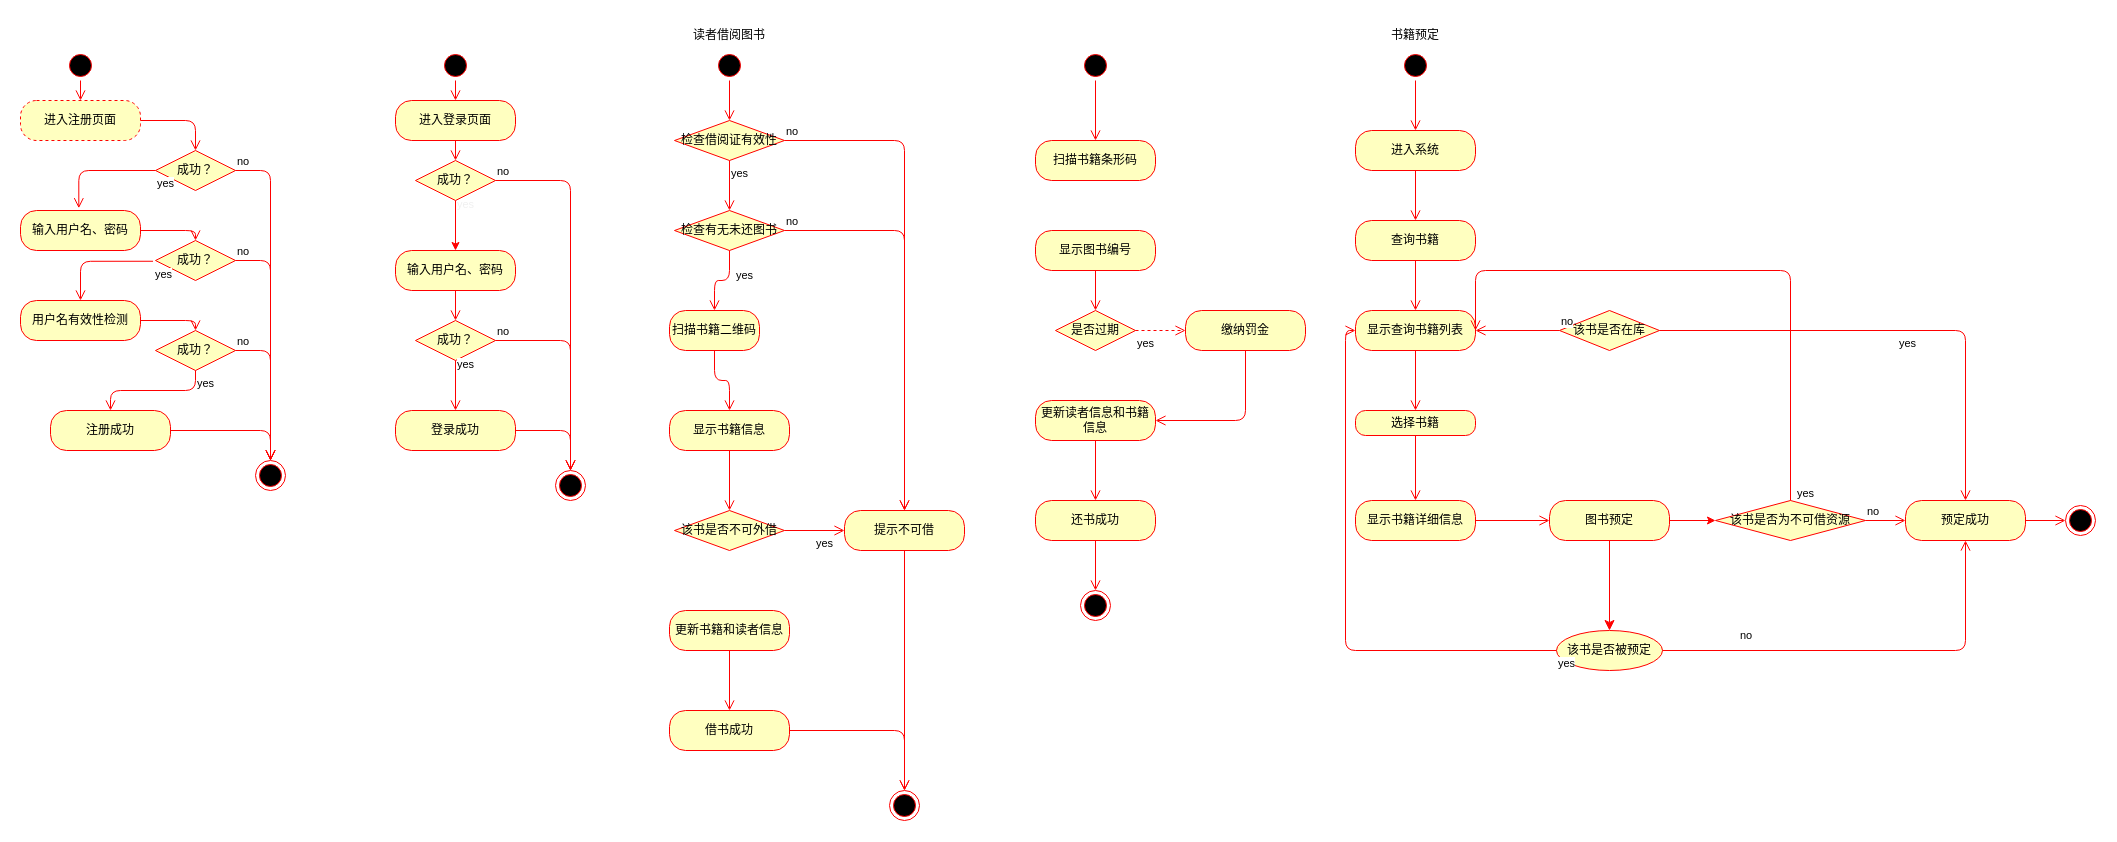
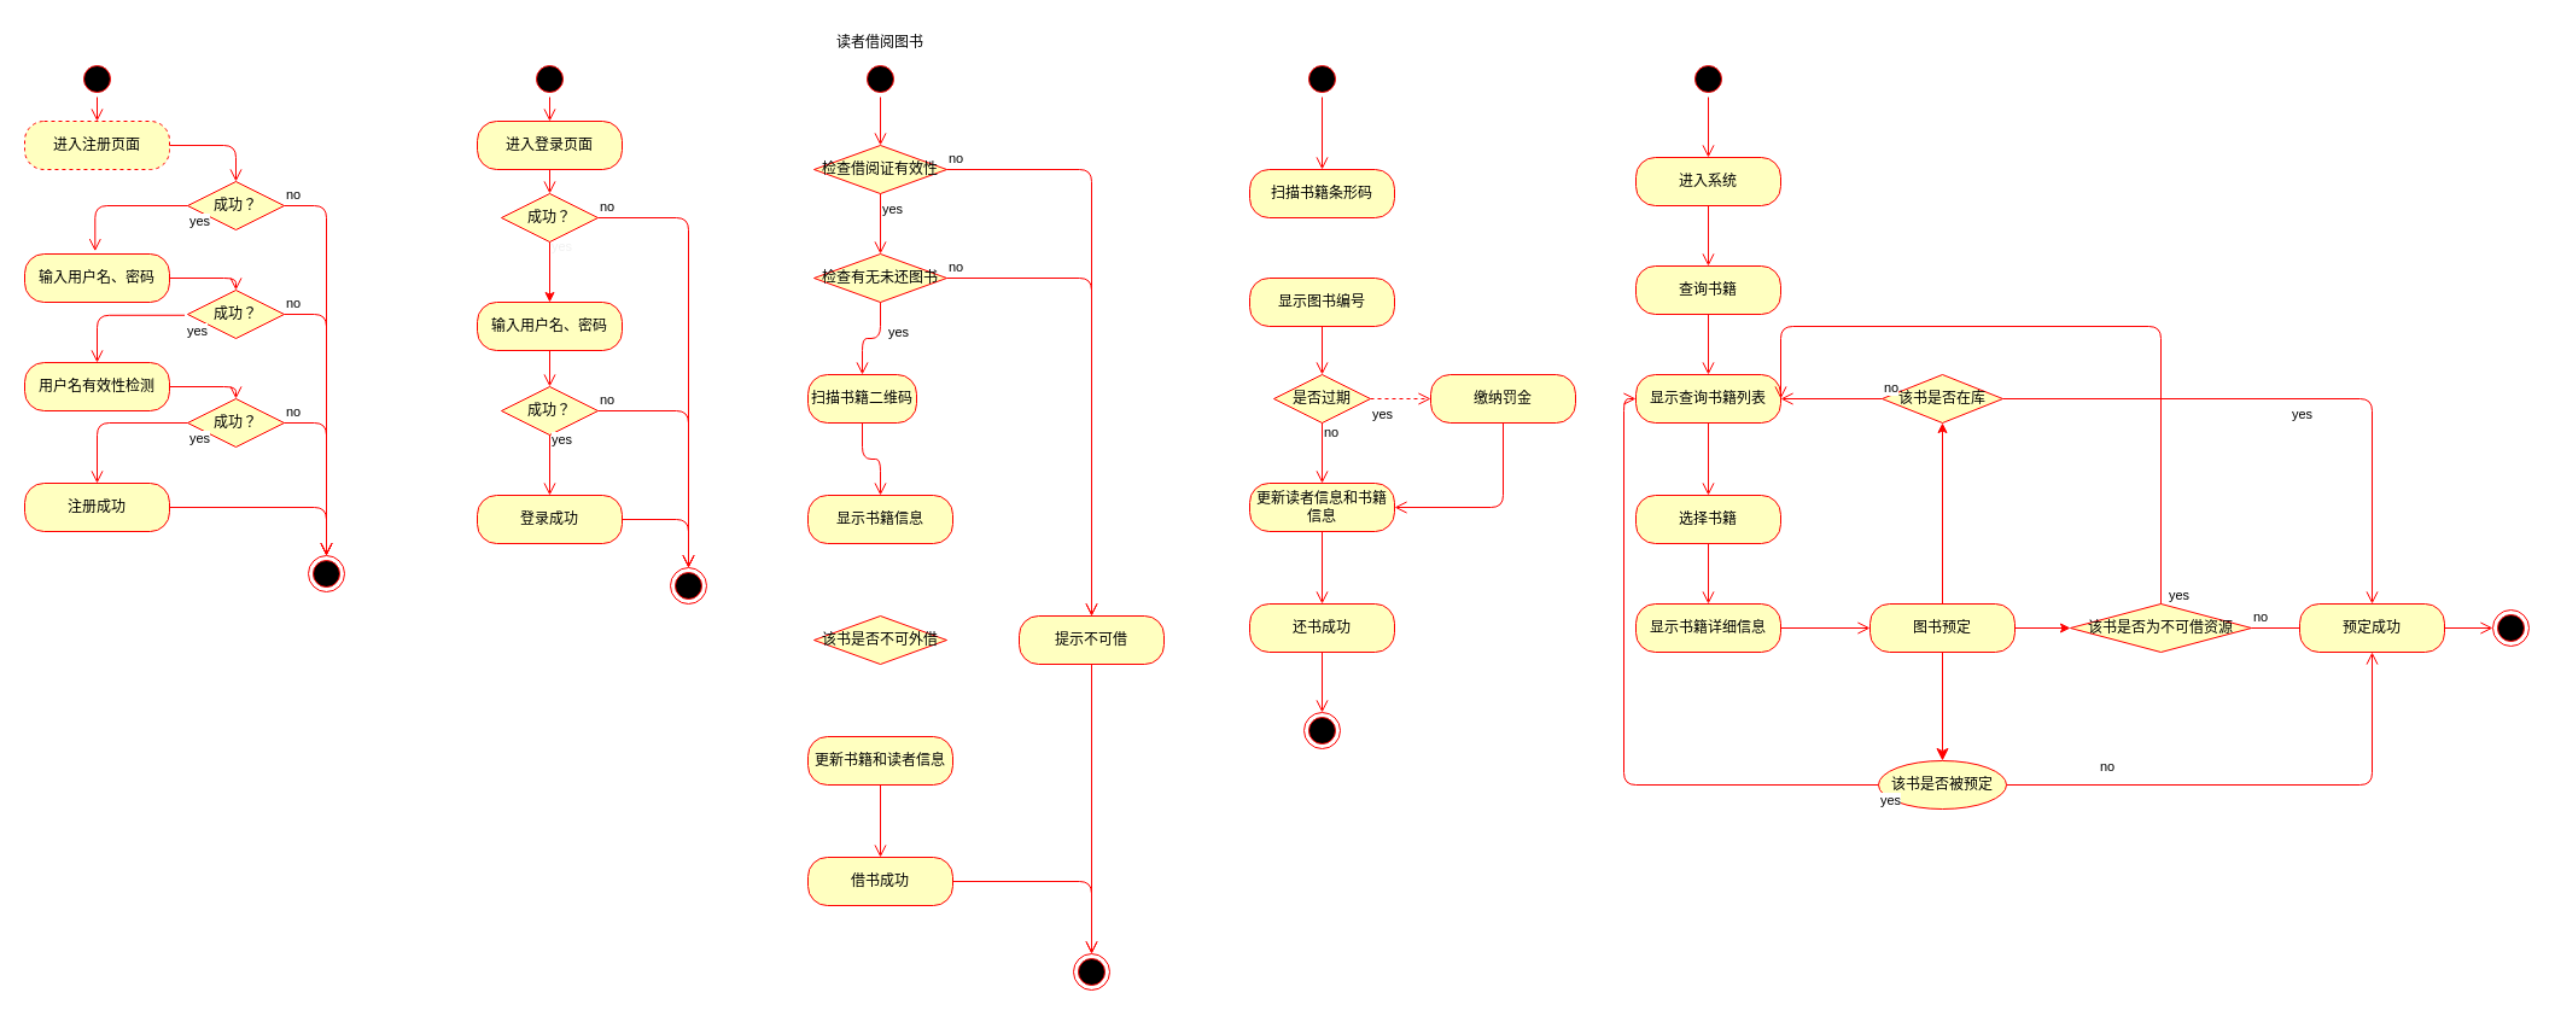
- <mxCell id="75" value="书籍预定" style="text;html=1;strokeColor=none;fillColor=none;align=center;verticalAlign=middle;whiteSpace=wrap;rounded=0;" vertex="1" parent="1"><mxGeometry x="1375" y="20" width="80" height="30" as="geometry" /></mxCell>
+ <mxCell id="66" value="no" style="edgeStyle=orthogonalEdgeStyle;html=1;align=left;verticalAlign=bottom;endArrow=open;endSize=8;strokeColor=#ff0000;fontColor=#000000;entryX=0.5;entryY=0;entryDx=0;entryDy=0;" edge="1" source="65" parent="1" target="70"><mxGeometry x="-0.333" relative="1" as="geometry"><mxPoint x="1095" y="410" as="targetPoint" /><mxPoint as="offset" /></mxGeometry></mxCell>
- <mxCell id="84" value="选择书籍" style="rounded=1;whiteSpace=wrap;html=1;arcSize=40;fontColor=#000000;fillColor=#ffffc0;strokeColor=#ff0000;" vertex="1" parent="1"><mxGeometry x="1355" y="410" width="120" height="25" as="geometry" /></mxCell>
+ <mxCell id="84" value="选择书籍" style="rounded=1;whiteSpace=wrap;html=1;arcSize=40;fontColor=#000000;fillColor=#ffffc0;strokeColor=#ff0000;" vertex="1" parent="1"><mxGeometry x="1355" y="410" width="120" height="40" as="geometry" /></mxCell>
+ <mxCell id="88" style="edgeStyle=orthogonalEdgeStyle;html=1;exitX=0.5;exitY=0;exitDx=0;exitDy=0;entryX=0.5;entryY=1;entryDx=0;entryDy=0;fontColor=#000000;strokeColor=#FF0000;" edge="1" parent="1" source="90" target="92"><mxGeometry relative="1" as="geometry" /></mxCell>
- <mxCell id="10" value="注册成功" style="rounded=1;whiteSpace=wrap;html=1;arcSize=40;fontColor=#000000;fillColor=#ffffc0;strokeColor=#ff0000;" vertex="1" parent="1"><mxGeometry x="50" y="410" width="120" height="40" as="geometry" /></mxCell>
+ <mxCell id="10" value="注册成功" style="rounded=1;whiteSpace=wrap;html=1;arcSize=40;fontColor=#000000;fillColor=#ffffc0;strokeColor=#ff0000;" vertex="1" parent="1"><mxGeometry x="20" y="400" width="120" height="40" as="geometry" /></mxCell>
- <mxCell id="52" value="" style="edgeStyle=orthogonalEdgeStyle;html=1;verticalAlign=bottom;endArrow=open;endSize=8;strokeColor=#ff0000;fontColor=#000000;entryX=0.5;entryY=0;entryDx=0;entryDy=0;" edge="1" source="51" parent="1" target="53"><mxGeometry relative="1" as="geometry"><mxPoint x="814" y="620" as="targetPoint" /></mxGeometry></mxCell>
- <mxCell id="101" value="no" style="edgeStyle=orthogonalEdgeStyle;html=1;align=left;verticalAlign=bottom;endArrow=open;endSize=8;strokeColor=#ff0000;fontColor=#000000;entryX=0;entryY=0.5;entryDx=0;entryDy=0;" edge="1" source="100" parent="1" target="95"><mxGeometry x="-1" relative="1" as="geometry"><mxPoint x="1925" y="490" as="targetPoint" /></mxGeometry></mxCell>
+ <mxCell id="101" value="no" style="edgeStyle=orthogonalEdgeStyle;html=1;align=left;verticalAlign=bottom;endArrow=none;endSize=8;strokeColor=#ff0000;fontColor=#000000;entryX=0;entryY=0.5;entryDx=0;entryDy=0;" edge="1" source="100" parent="1" target="95"><mxGeometry x="-1" relative="1" as="geometry"><mxPoint x="1925" y="490" as="targetPoint" /></mxGeometry></mxCell>
- <mxCell id="54" value="yes" style="edgeStyle=orthogonalEdgeStyle;html=1;align=left;verticalAlign=top;endArrow=open;endSize=8;strokeColor=#ff0000;fontColor=#000000;entryX=0;entryY=0.5;entryDx=0;entryDy=0;" edge="1" source="53" parent="1" target="47"><mxGeometry relative="1" as="geometry"><mxPoint x="944" y="440" as="targetPoint" /></mxGeometry></mxCell>
